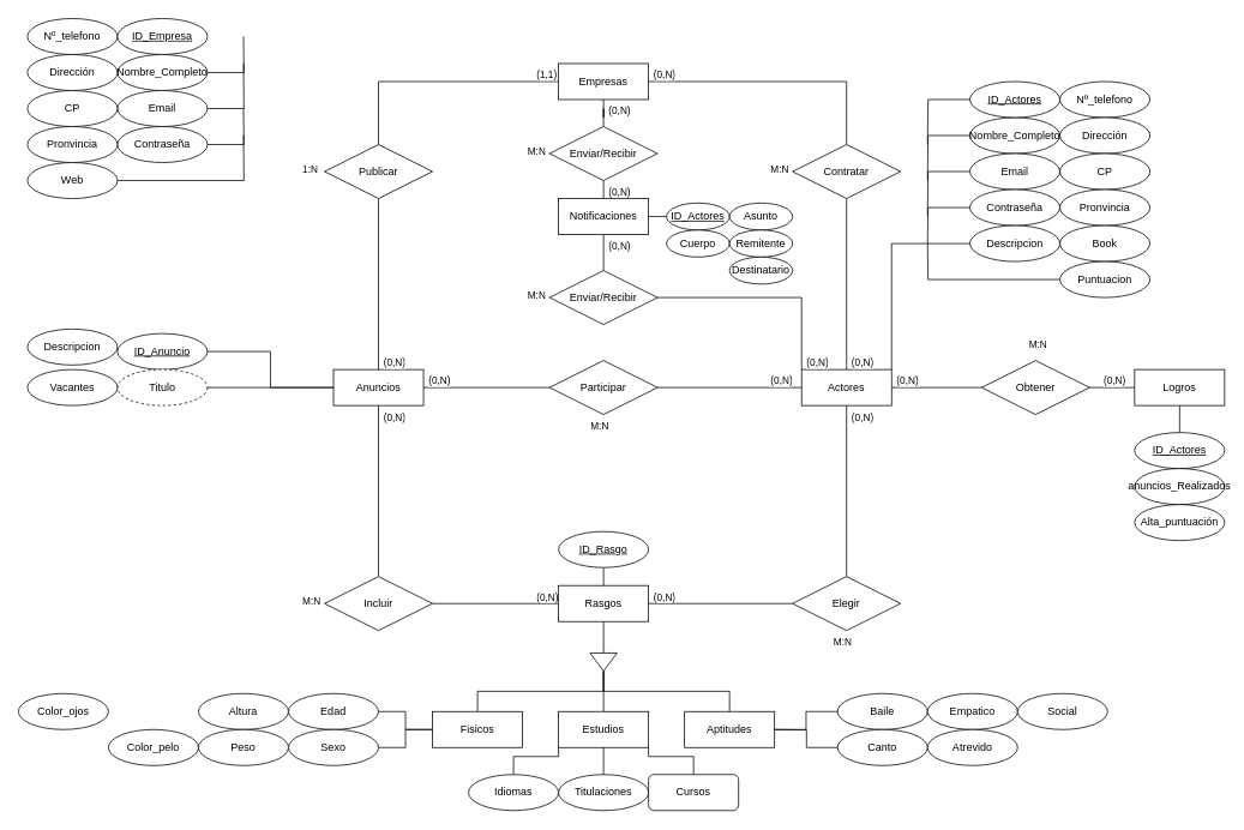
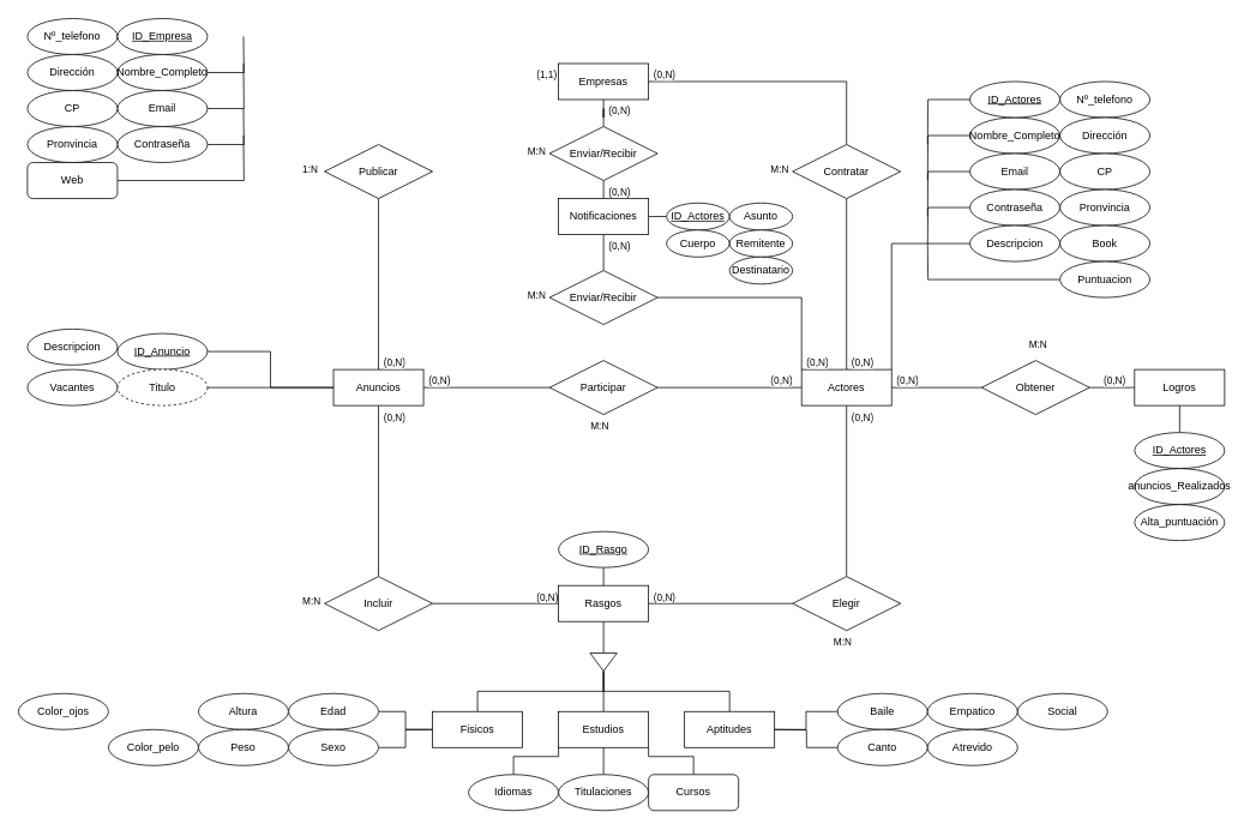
- <mxCell id="7" style="edgeStyle=orthogonalEdgeStyle;rounded=0;orthogonalLoop=1;jettySize=auto;html=1;exitX=0;exitY=0.5;exitDx=0;exitDy=0;entryX=0.5;entryY=0;entryDx=0;entryDy=0;endArrow=none;endFill=0;" parent="1" source="9" target="6" edge="1"><mxGeometry relative="1" as="geometry" /></mxCell>
- <mxCell id="79" value="Web" style="ellipse;whiteSpace=wrap;html=1;align=center;" parent="1" vertex="1"><mxGeometry x="30" y="180" width="100" height="40" as="geometry" /></mxCell>
+ <mxCell id="79" value="Web" style="whiteSpace=wrap;html=1;align=center;rounded=1;" parent="1" vertex="1"><mxGeometry x="30" y="180" width="100" height="40" as="geometry" /></mxCell>
